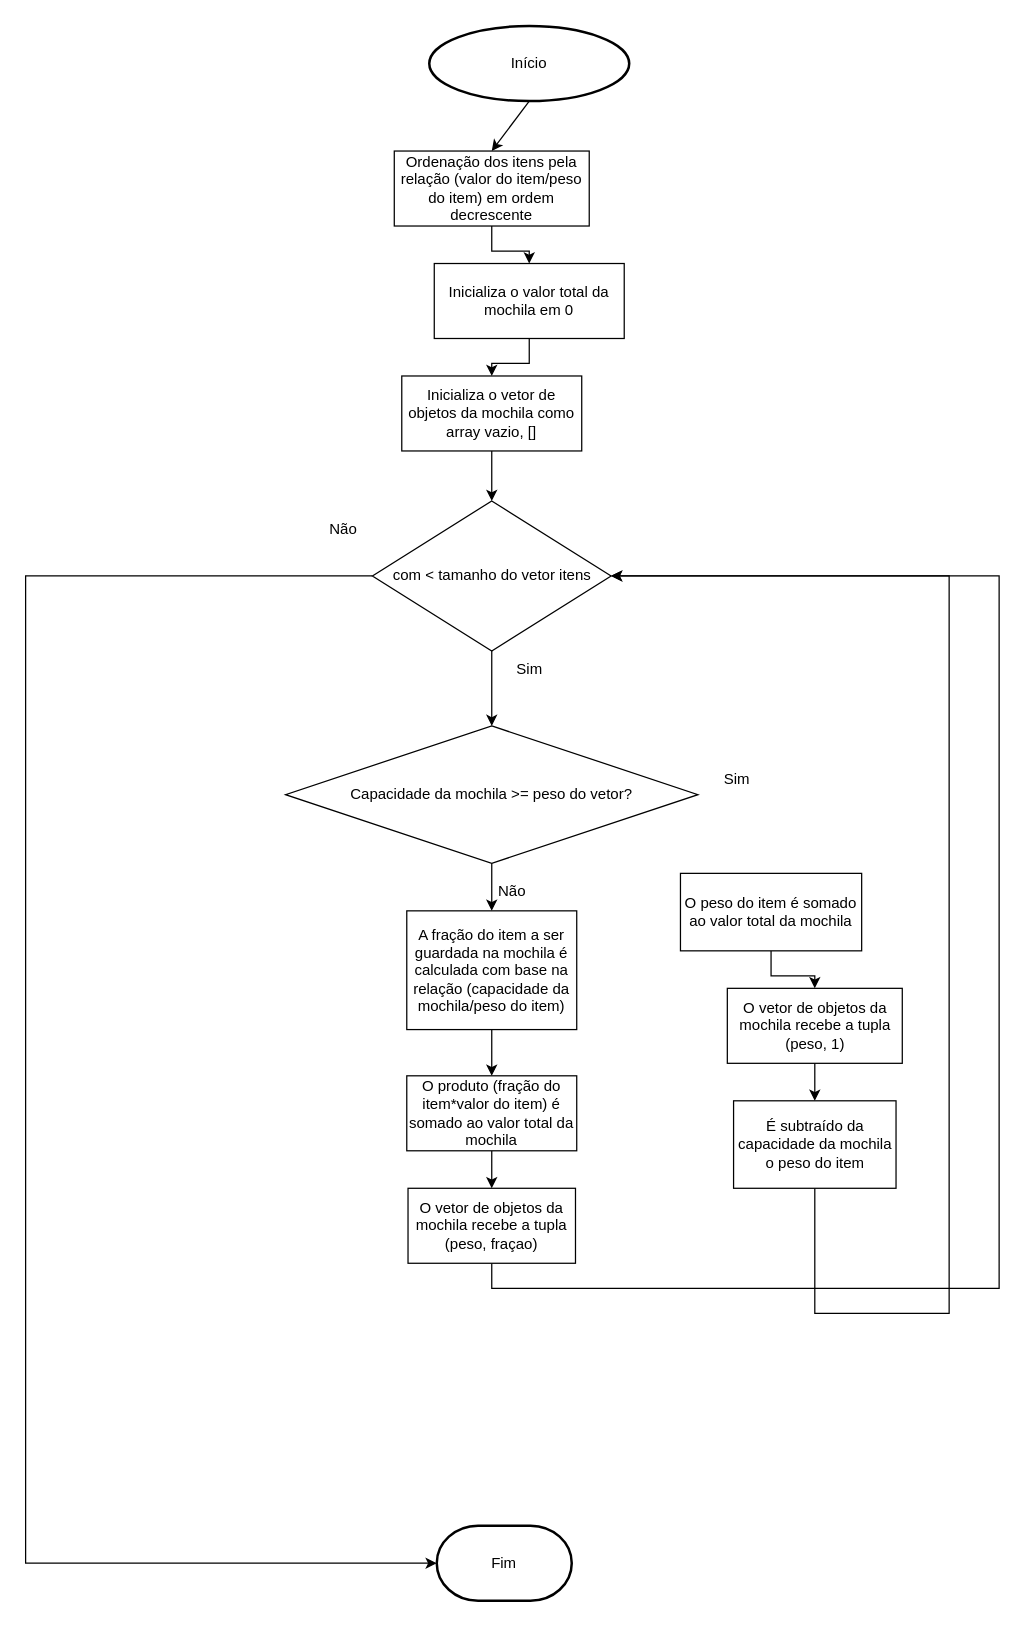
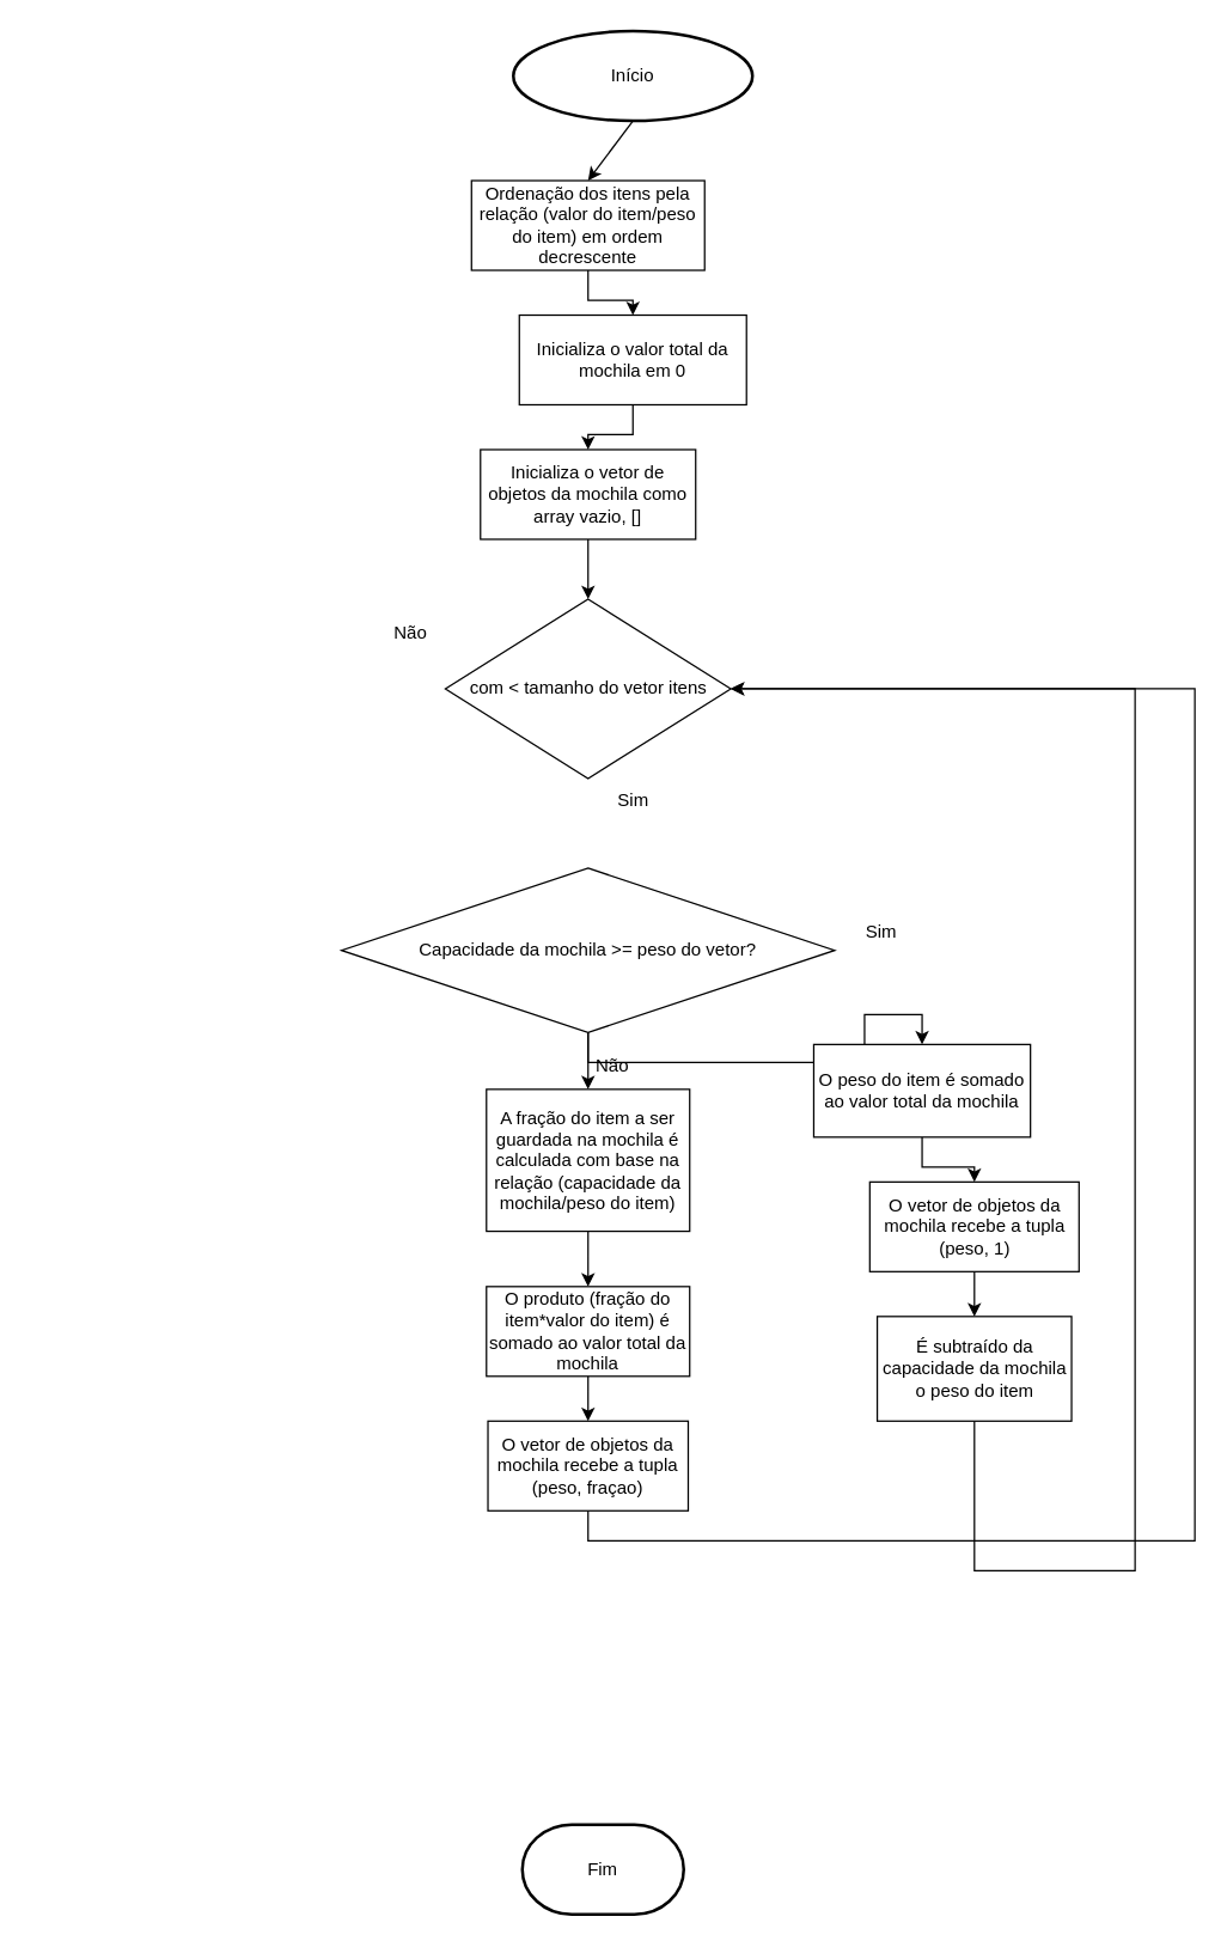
- <mxCell id="28" value="" style="edgeStyle=orthogonalEdgeStyle;rounded=0;orthogonalLoop=1;jettySize=auto;html=1;exitX=0.5;exitY=1;exitDx=0;exitDy=0;" parent="1" source="30" target="13" edge="1"><mxGeometry relative="1" as="geometry"><mxPoint x="393" y="490" as="sourcePoint" /></mxGeometry></mxCell>
+ <mxCell id="11" value="" style="edgeStyle=orthogonalEdgeStyle;rounded=0;orthogonalLoop=1;jettySize=auto;html=1;" parent="1" source="13" target="15" edge="1"><mxGeometry relative="1" as="geometry" /></mxCell>
- <mxCell id="29" value="" style="edgeStyle=orthogonalEdgeStyle;rounded=0;orthogonalLoop=1;jettySize=auto;html=1;entryX=0;entryY=0.5;entryDx=0;entryDy=0;entryPerimeter=0;exitX=0;exitY=0.5;exitDx=0;exitDy=0;" parent="1" source="30" target="4" edge="1"><mxGeometry relative="1" as="geometry"><mxPoint x="19" y="460" as="sourcePoint" /><mxPoint x="90.5" y="1250" as="targetPoint" /><Array as="points"><mxPoint x="20" y="460" /><mxPoint x="20" y="1250" /></Array></mxGeometry></mxCell>
